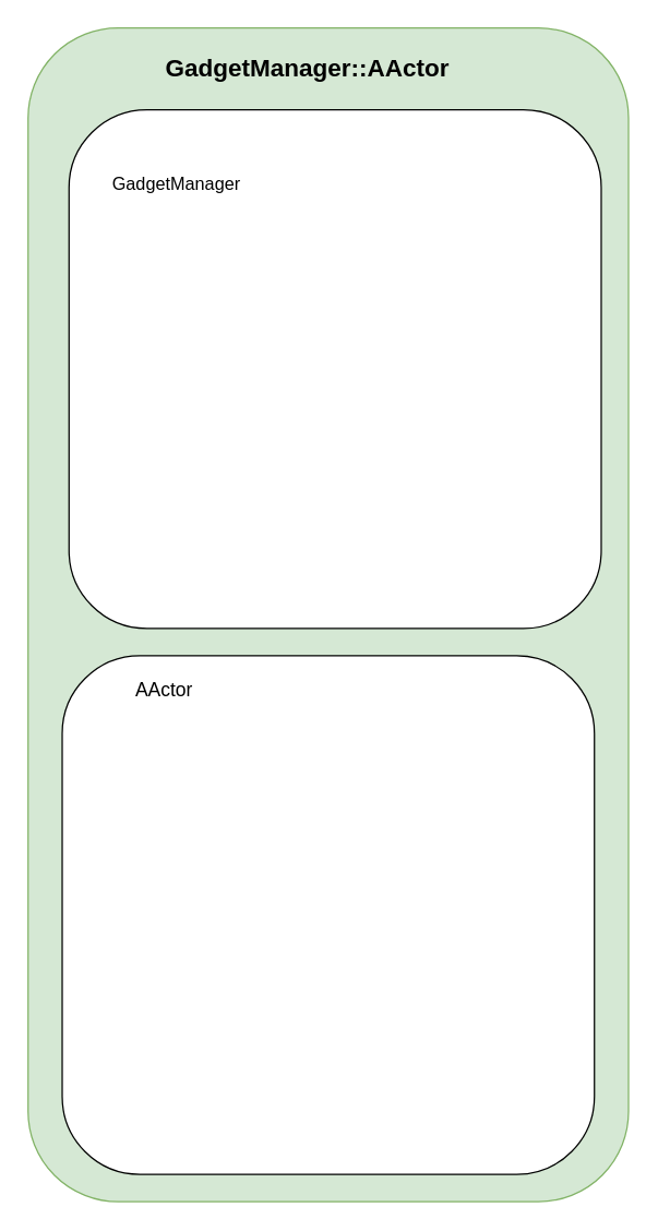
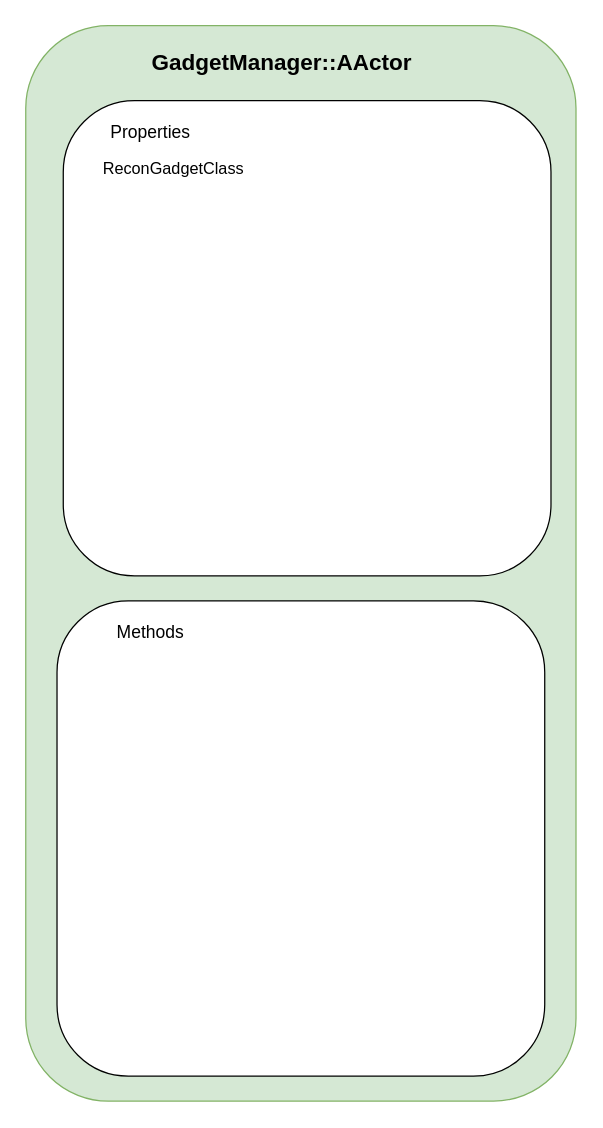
+ <mxCell id="5" value="Properties" style="text;html=1;strokeColor=none;fillColor=none;align=center;verticalAlign=middle;whiteSpace=wrap;rounded=0;fontSize=14;" vertex="1" parent="1"><mxGeometry x="90" y="90" width="60" height="30" as="geometry" /></mxCell>
- <mxCell id="8" value="GadgetManager&amp;nbsp;" style="text;html=1;strokeColor=none;fillColor=none;align=left;verticalAlign=top;whiteSpace=wrap;rounded=0;fontSize=13;" vertex="1" parent="1"><mxGeometry x="80" y="120" width="340" height="320" as="geometry" /></mxCell>
+ <mxCell id="8" value="ReconGadgetClass&amp;nbsp;" style="text;html=1;strokeColor=none;fillColor=none;align=left;verticalAlign=top;whiteSpace=wrap;rounded=0;fontSize=13;" vertex="1" parent="1"><mxGeometry x="80" y="120" width="340" height="320" as="geometry" /></mxCell>
- <mxCell id="7" value="AActor" style="text;html=1;strokeColor=none;fillColor=none;align=center;verticalAlign=middle;whiteSpace=wrap;rounded=0;fontSize=14;" vertex="1" parent="1"><mxGeometry x="90" y="490" width="60" height="30" as="geometry" /></mxCell>
+ <mxCell id="7" value="Methods" style="text;html=1;strokeColor=none;fillColor=none;align=center;verticalAlign=middle;whiteSpace=wrap;rounded=0;fontSize=14;" vertex="1" parent="1"><mxGeometry x="90" y="490" width="60" height="30" as="geometry" /></mxCell>
